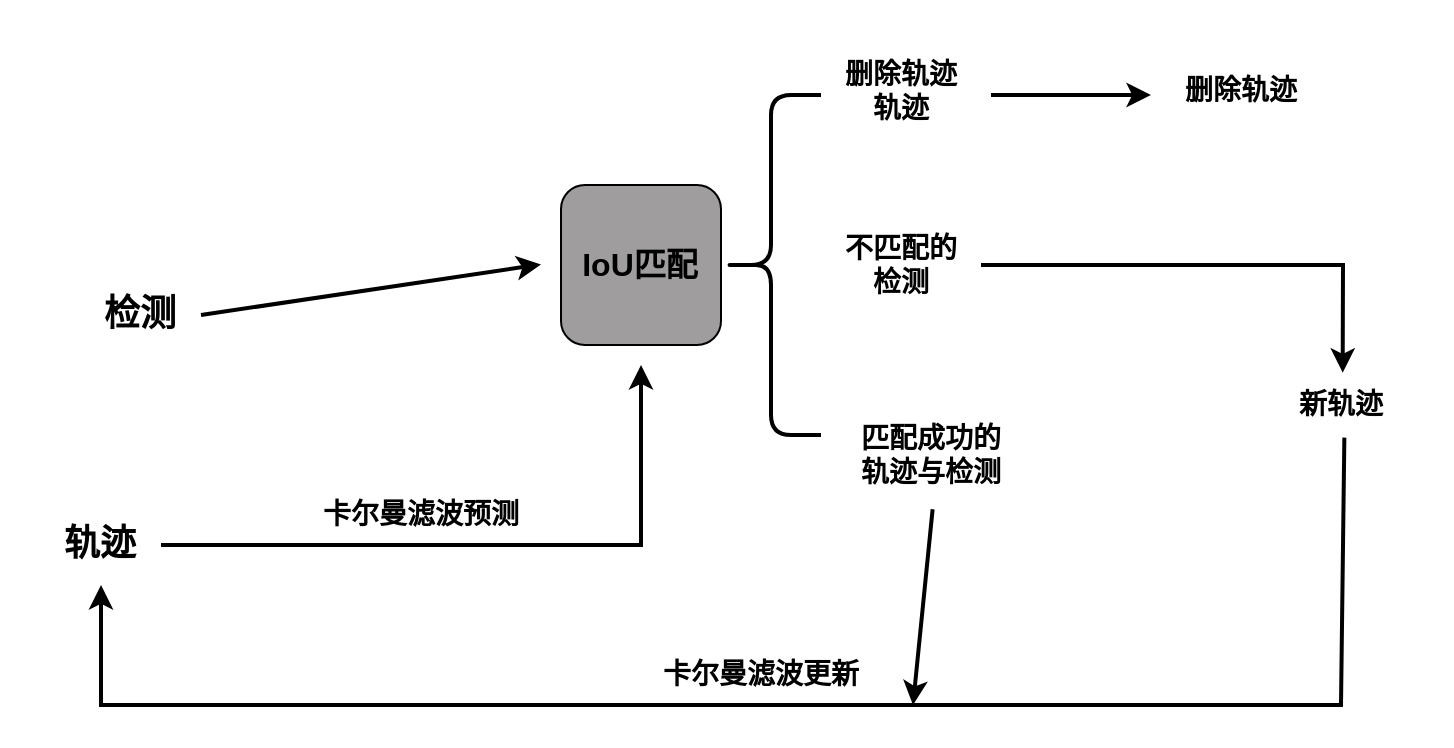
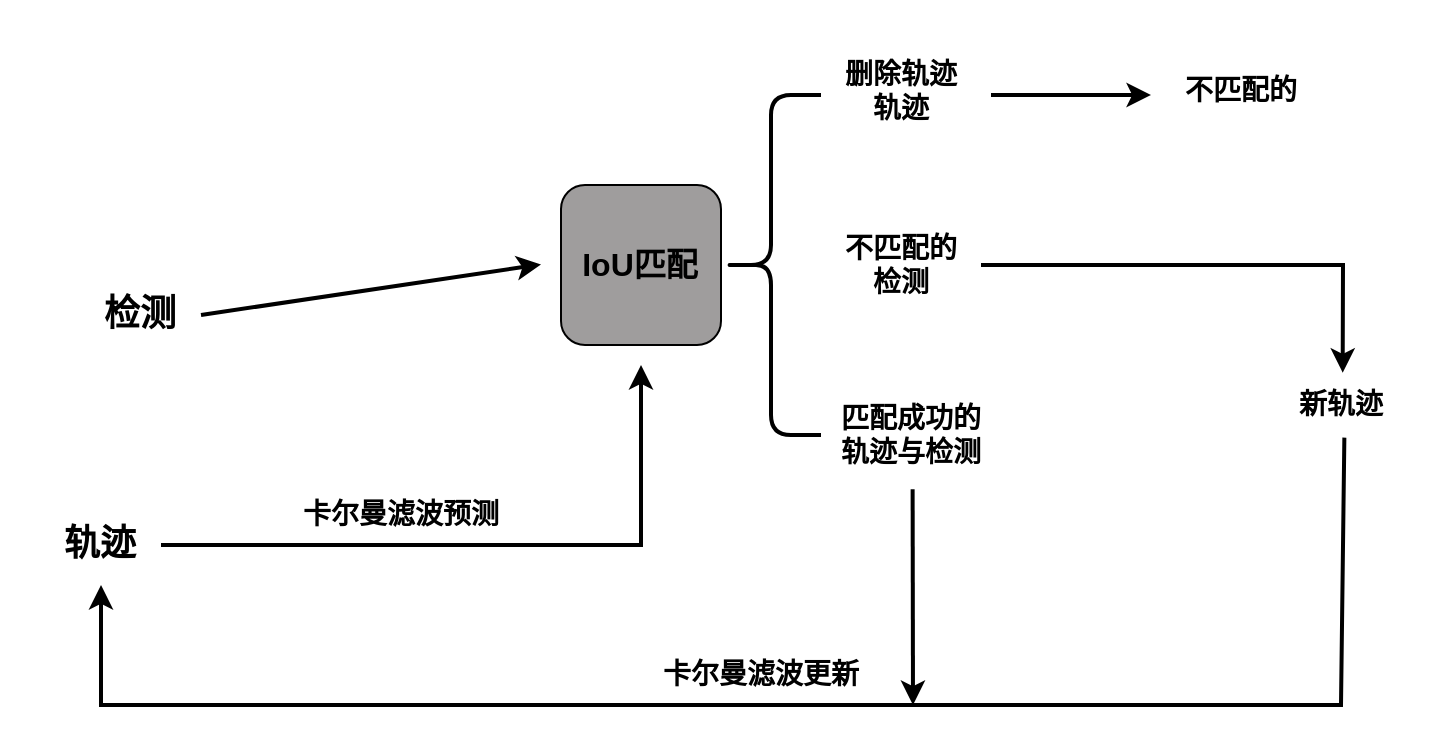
- <mxCell id="8" value="&lt;span style=&quot;font-size: 14px;&quot;&gt;&lt;b&gt;删除轨迹&lt;/b&gt;&lt;/span&gt;" style="text;html=1;align=center;verticalAlign=middle;resizable=0;points=[];autosize=1;strokeColor=none;fillColor=none;" vertex="1" parent="1"><mxGeometry x="580" y="30" width="80" height="30" as="geometry" /></mxCell>
+ <mxCell id="8" value="&lt;span style=&quot;font-size: 14px;&quot;&gt;&lt;b&gt;不匹配的&lt;/b&gt;&lt;/span&gt;" style="text;html=1;align=center;verticalAlign=middle;resizable=0;points=[];autosize=1;strokeColor=none;fillColor=none;" vertex="1" parent="1"><mxGeometry x="580" y="30" width="80" height="30" as="geometry" /></mxCell>
- <mxCell id="10" value="&lt;span style=&quot;font-size: 14px;&quot;&gt;&lt;b&gt;匹配成功的&lt;/b&gt;&lt;/span&gt;&lt;div&gt;&lt;span style=&quot;font-size: 14px;&quot;&gt;&lt;b&gt;轨迹与检测&lt;/b&gt;&lt;/span&gt;&lt;/div&gt;" style="text;html=1;align=center;verticalAlign=middle;resizable=0;points=[];autosize=1;strokeColor=none;fillColor=none;" vertex="1" parent="1"><mxGeometry x="420" y="202" width="90" height="50" as="geometry" /></mxCell>
+ <mxCell id="10" value="&lt;span style=&quot;font-size: 14px;&quot;&gt;&lt;b&gt;匹配成功的&lt;/b&gt;&lt;/span&gt;&lt;div&gt;&lt;span style=&quot;font-size: 14px;&quot;&gt;&lt;b&gt;轨迹与检测&lt;/b&gt;&lt;/span&gt;&lt;/div&gt;" style="text;html=1;align=center;verticalAlign=middle;resizable=0;points=[];autosize=1;strokeColor=none;fillColor=none;" vertex="1" parent="1"><mxGeometry x="410" y="192" width="90" height="50" as="geometry" /></mxCell>
- <mxCell id="18" value="&lt;span style=&quot;font-size: 14px;&quot;&gt;&lt;b&gt;卡尔曼滤波预测&lt;/b&gt;&lt;/span&gt;" style="text;html=1;align=center;verticalAlign=middle;resizable=0;points=[];autosize=1;strokeColor=none;fillColor=none;" vertex="1" parent="1"><mxGeometry x="150" y="242" width="120" height="30" as="geometry" /></mxCell>
+ <mxCell id="18" value="&lt;span style=&quot;font-size: 14px;&quot;&gt;&lt;b&gt;卡尔曼滤波预测&lt;/b&gt;&lt;/span&gt;" style="text;html=1;align=center;verticalAlign=middle;resizable=0;points=[];autosize=1;strokeColor=none;fillColor=none;" vertex="1" parent="1"><mxGeometry x="140" y="242" width="120" height="30" as="geometry" /></mxCell>
